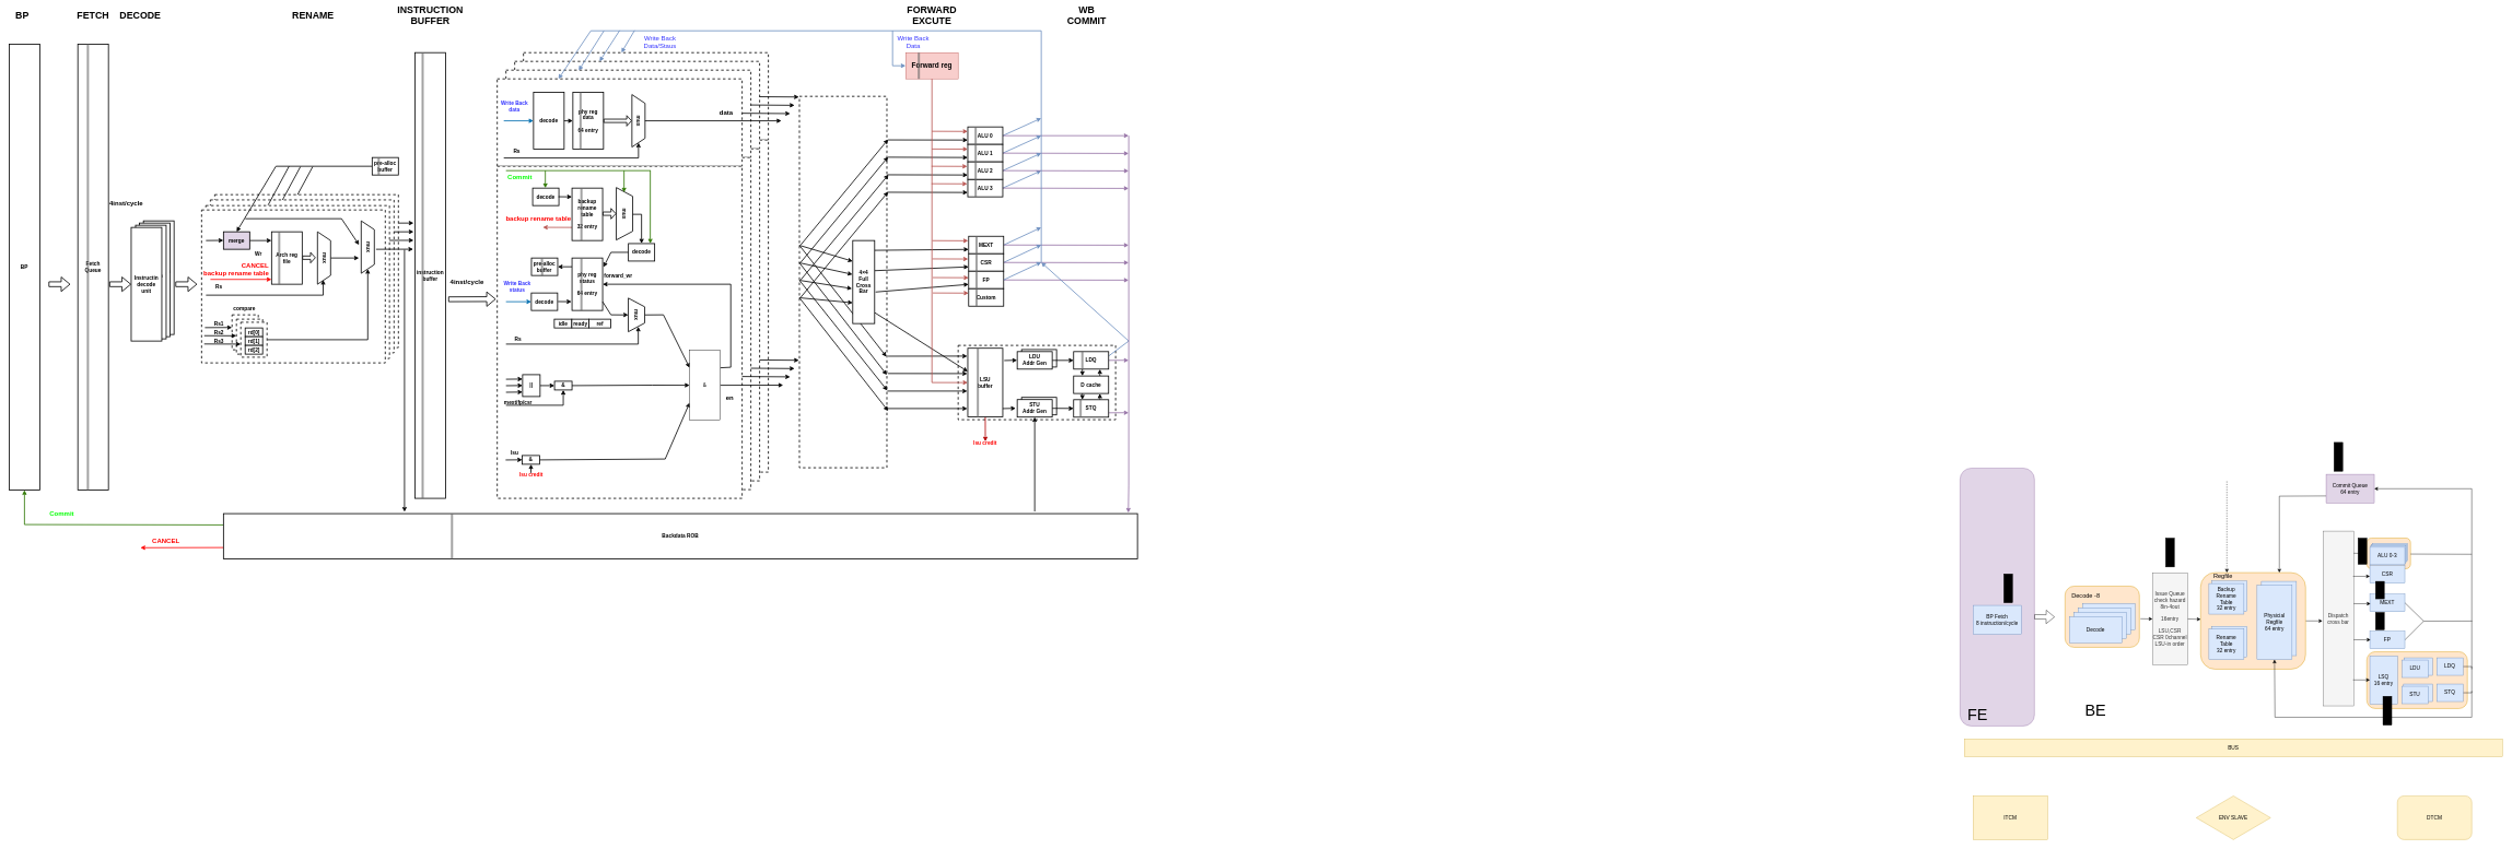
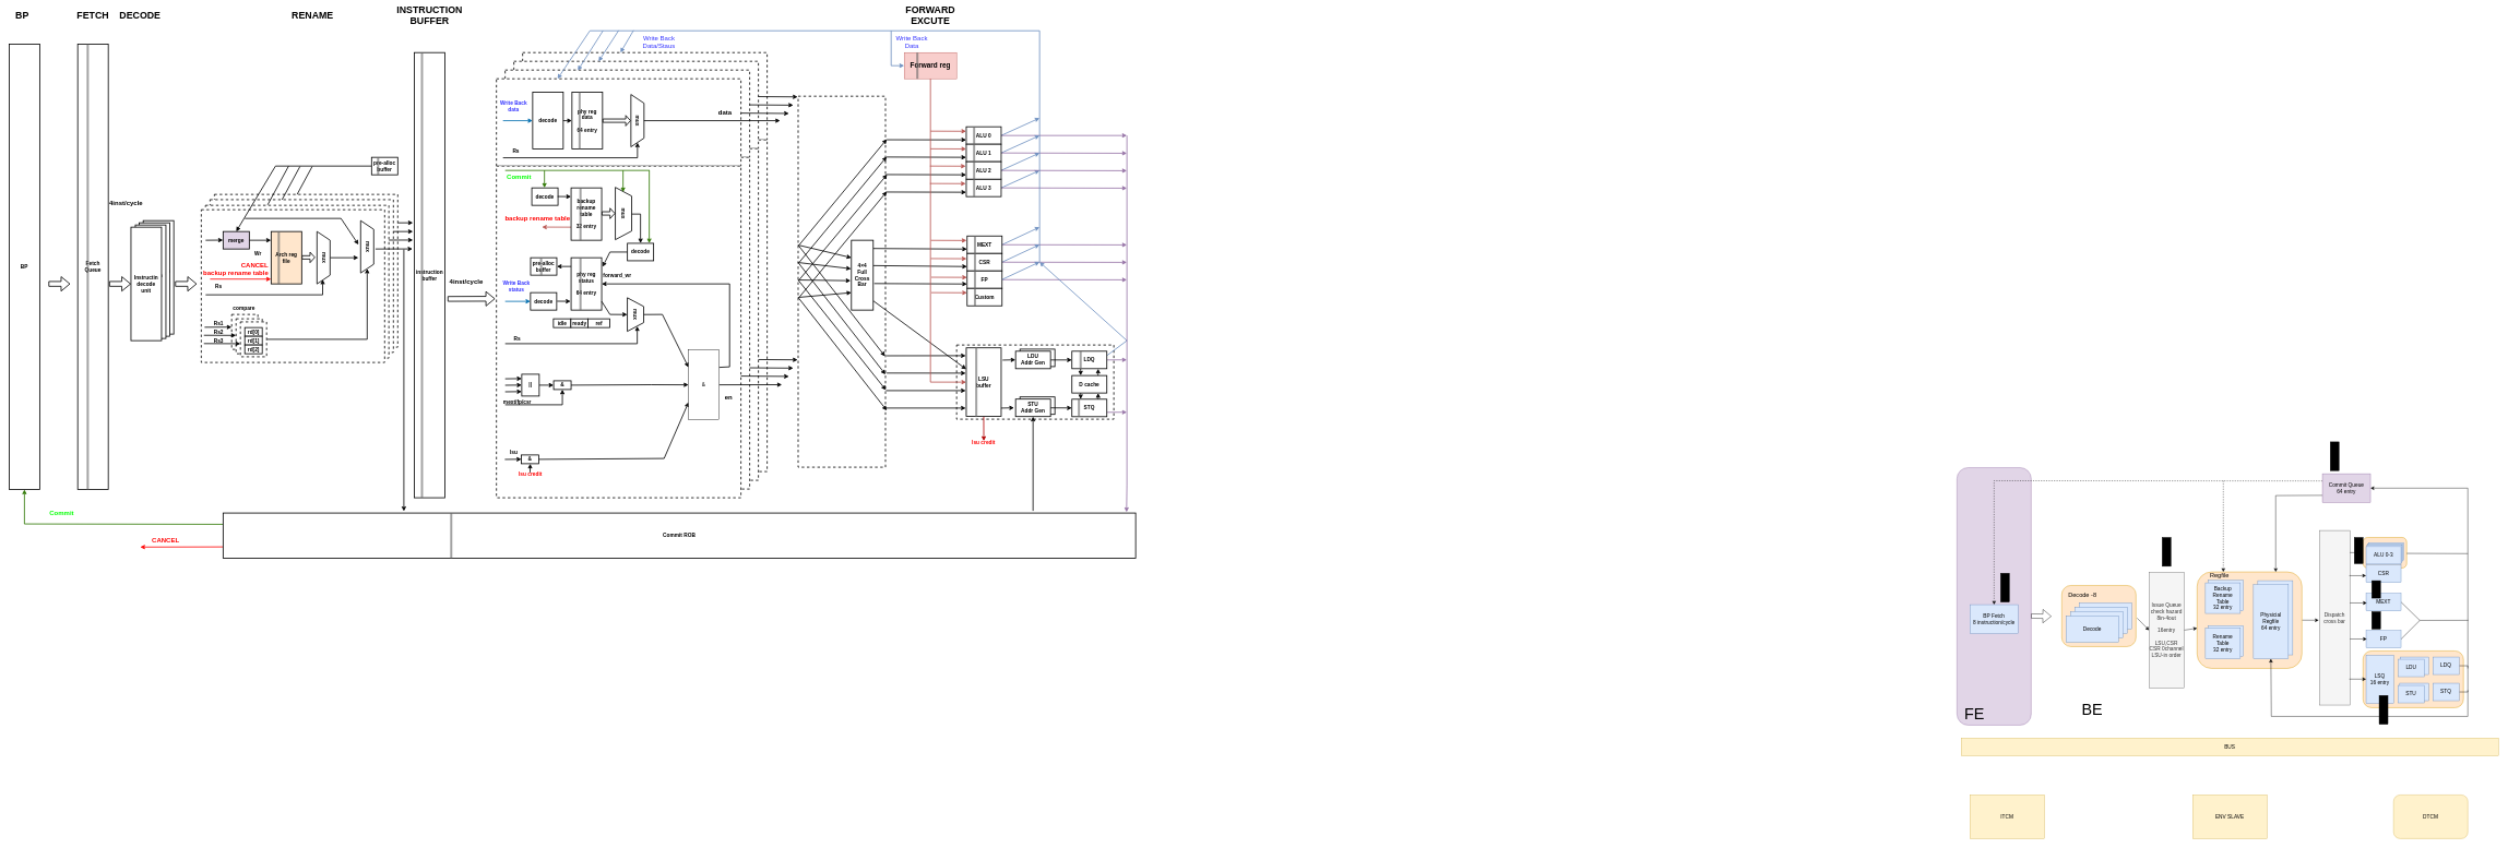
- <mxCell id="308" value="WB&lt;br style=&quot;font-size: 22px;&quot;&gt;COMMIT" style="text;strokeColor=none;align=center;fillColor=none;html=1;verticalAlign=middle;whiteSpace=wrap;rounded=0;fontStyle=1;fontSize=22;" parent="1" vertex="1"><mxGeometry x="2454" y="20" width="60" height="30" as="geometry" /></mxCell>
- <mxCell id="261" value="Arch reg file" style="rounded=0;whiteSpace=wrap;html=1;strokeWidth=2;fontStyle=1" parent="1" vertex="1"><mxGeometry x="620" y="530" width="70" height="120" as="geometry" /></mxCell>
+ <mxCell id="261" value="Arch reg file" style="rounded=0;whiteSpace=wrap;html=1;strokeWidth=2;fontStyle=1;fillColor=#ffe6cc;" parent="1" vertex="1"><mxGeometry x="620" y="530" width="70" height="120" as="geometry" /></mxCell>
- <mxCell id="198" value="4×4&lt;br&gt;Full&lt;br&gt;Cross Bar" style="rounded=0;whiteSpace=wrap;html=1;strokeWidth=2;fontStyle=1;strokeColor=#000000;" parent="1" vertex="1"><mxGeometry x="1949" y="550" width="50" height="190" as="geometry" /></mxCell>
+ <mxCell id="198" value="4×4&lt;br&gt;Full&lt;br&gt;Cross Bar" style="rounded=0;whiteSpace=wrap;html=1;strokeWidth=2;fontStyle=1;strokeColor=#000000;" parent="1" vertex="1"><mxGeometry x="1949" y="550" width="50" height="160" as="geometry" /></mxCell>
- <mxCell id="240" value="Backdata ROB" style="rounded=0;whiteSpace=wrap;html=1;strokeWidth=2;fontStyle=1" parent="1" vertex="1"><mxGeometry x="510" y="1175" width="2090" height="103.5" as="geometry" /></mxCell>
+ <mxCell id="240" value="Commit ROB" style="rounded=0;whiteSpace=wrap;html=1;strokeWidth=2;fontStyle=1" parent="1" vertex="1"><mxGeometry x="510" y="1175" width="2090" height="103.5" as="geometry" /></mxCell>
+ <mxCell id="47" style="edgeStyle=none;rounded=0;html=1;exitX=0;exitY=0.25;exitDx=0;exitDy=0;entryX=0.5;entryY=0;entryDx=0;entryDy=0;dashed=1;" parent="1" source="49" target="50" edge="1"><mxGeometry relative="1" as="geometry"><Array as="points"><mxPoint x="4566" y="1101" /></Array></mxGeometry></mxCell>
- <mxCell id="30" value="Issue Queue&lt;br&gt;check hazard&lt;br&gt;8in-4out&lt;br&gt;&lt;br&gt;16entry&lt;br&gt;&lt;br&gt;LSU,CSR&lt;br&gt;CSR 0channel&lt;br&gt;LSU-in order" style="rounded=0;whiteSpace=wrap;html=1;fillColor=#f5f5f5;strokeColor=#666666;fontColor=#333333;" parent="1" vertex="1"><mxGeometry x="4921" y="1311" width="80" height="210" as="geometry" /></mxCell>
+ <mxCell id="30" value="Issue Queue&lt;br&gt;check hazard&lt;br&gt;8in-4out&lt;br&gt;&lt;br&gt;16entry&lt;br&gt;&lt;br&gt;LSU,CSR&lt;br&gt;CSR 0channel&lt;br&gt;LSU-in order" style="rounded=0;whiteSpace=wrap;html=1;fillColor=#f5f5f5;strokeColor=#666666;fontColor=#333333;" parent="1" vertex="1"><mxGeometry x="4921" y="1311" width="80" height="265" as="geometry" /></mxCell>
- <mxCell id="77" value="ENV SLAVE" style="rhombus;whiteSpace=wrap;html=1;fillColor=#fff2cc;strokeColor=#d6b656;" parent="1" vertex="1"><mxGeometry x="5021" y="1821" width="170" height="100" as="geometry" /></mxCell>
+ <mxCell id="77" value="ENV SLAVE" style="rounded=0;whiteSpace=wrap;html=1;fillColor=#fff2cc;strokeColor=#d6b656;" parent="1" vertex="1"><mxGeometry x="5021" y="1821" width="170" height="100" as="geometry" /></mxCell>
